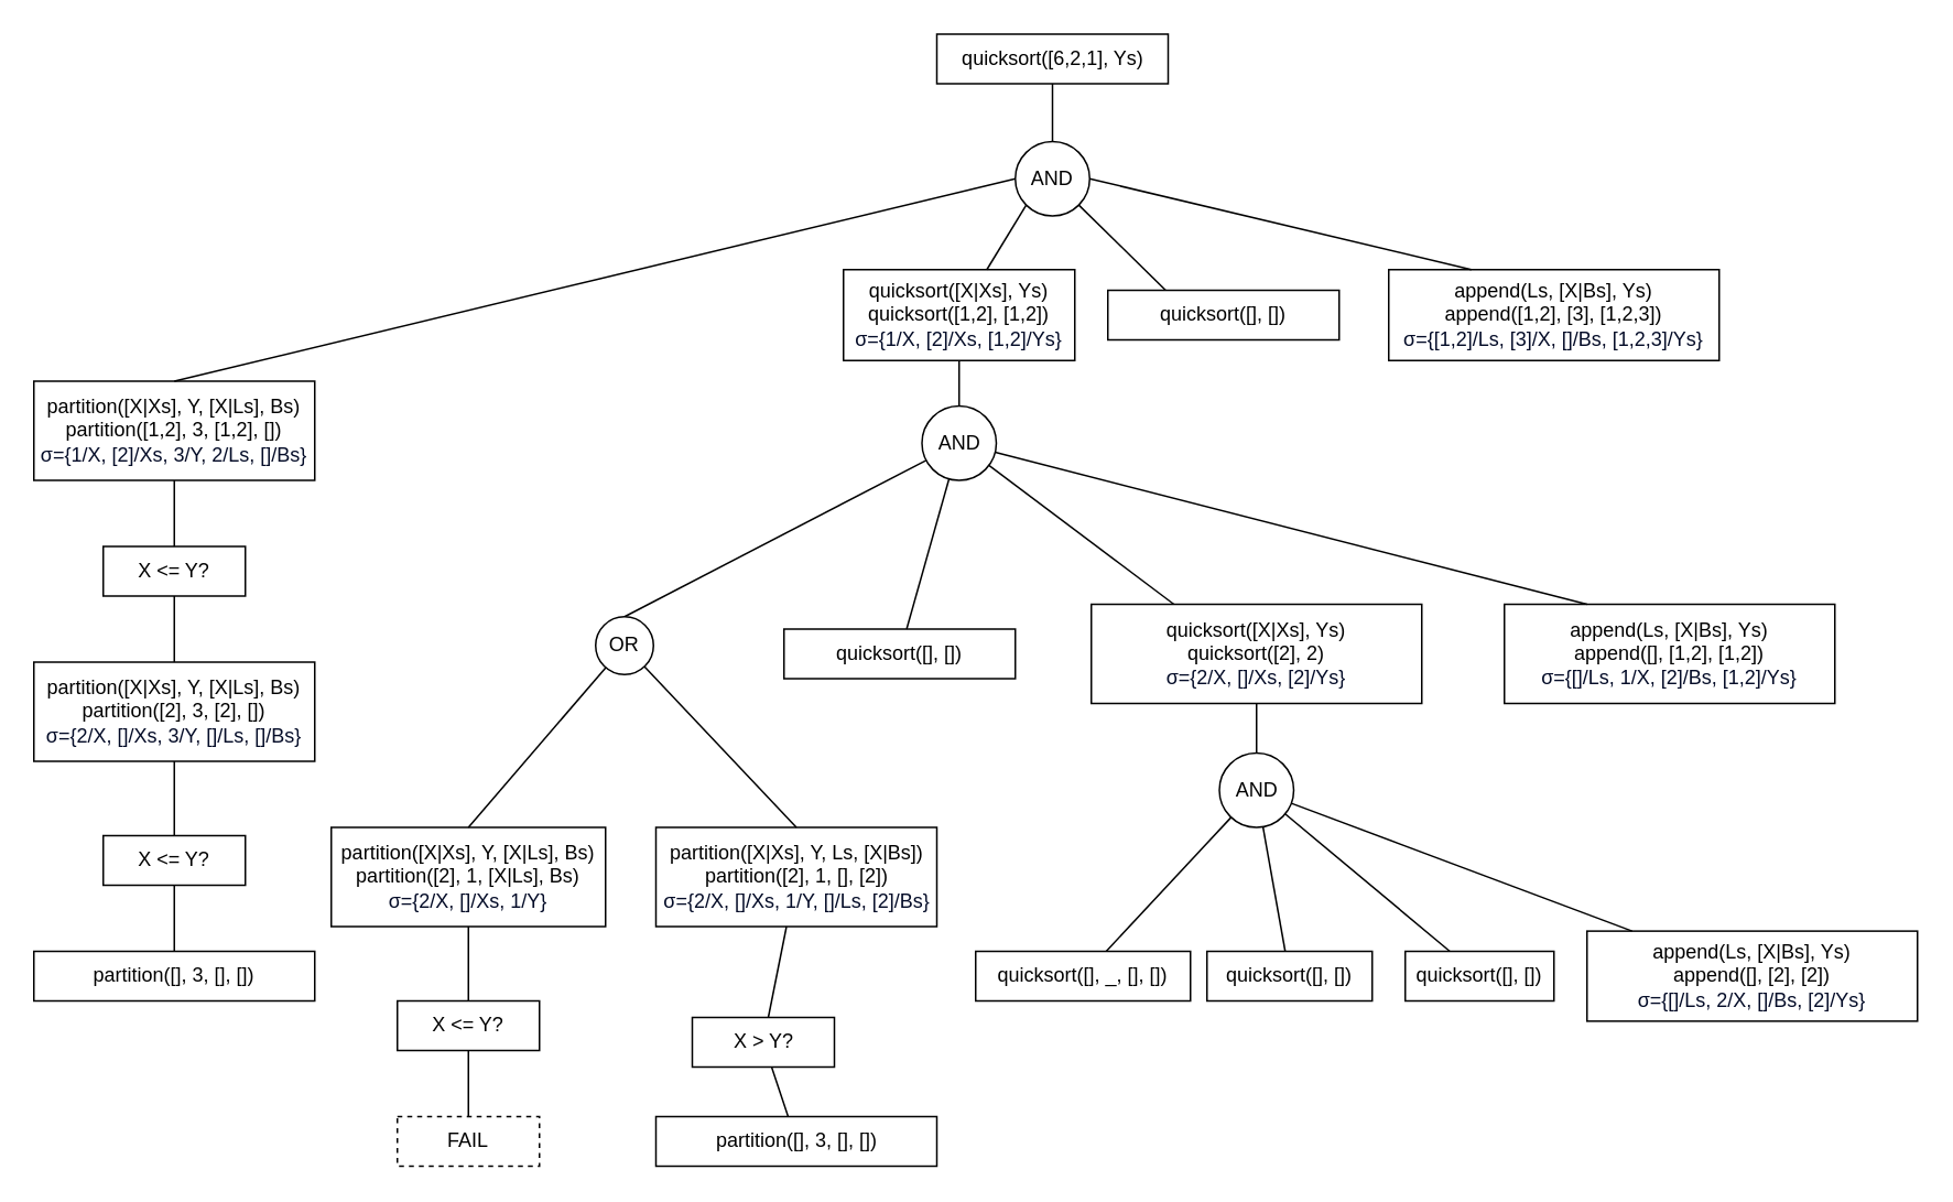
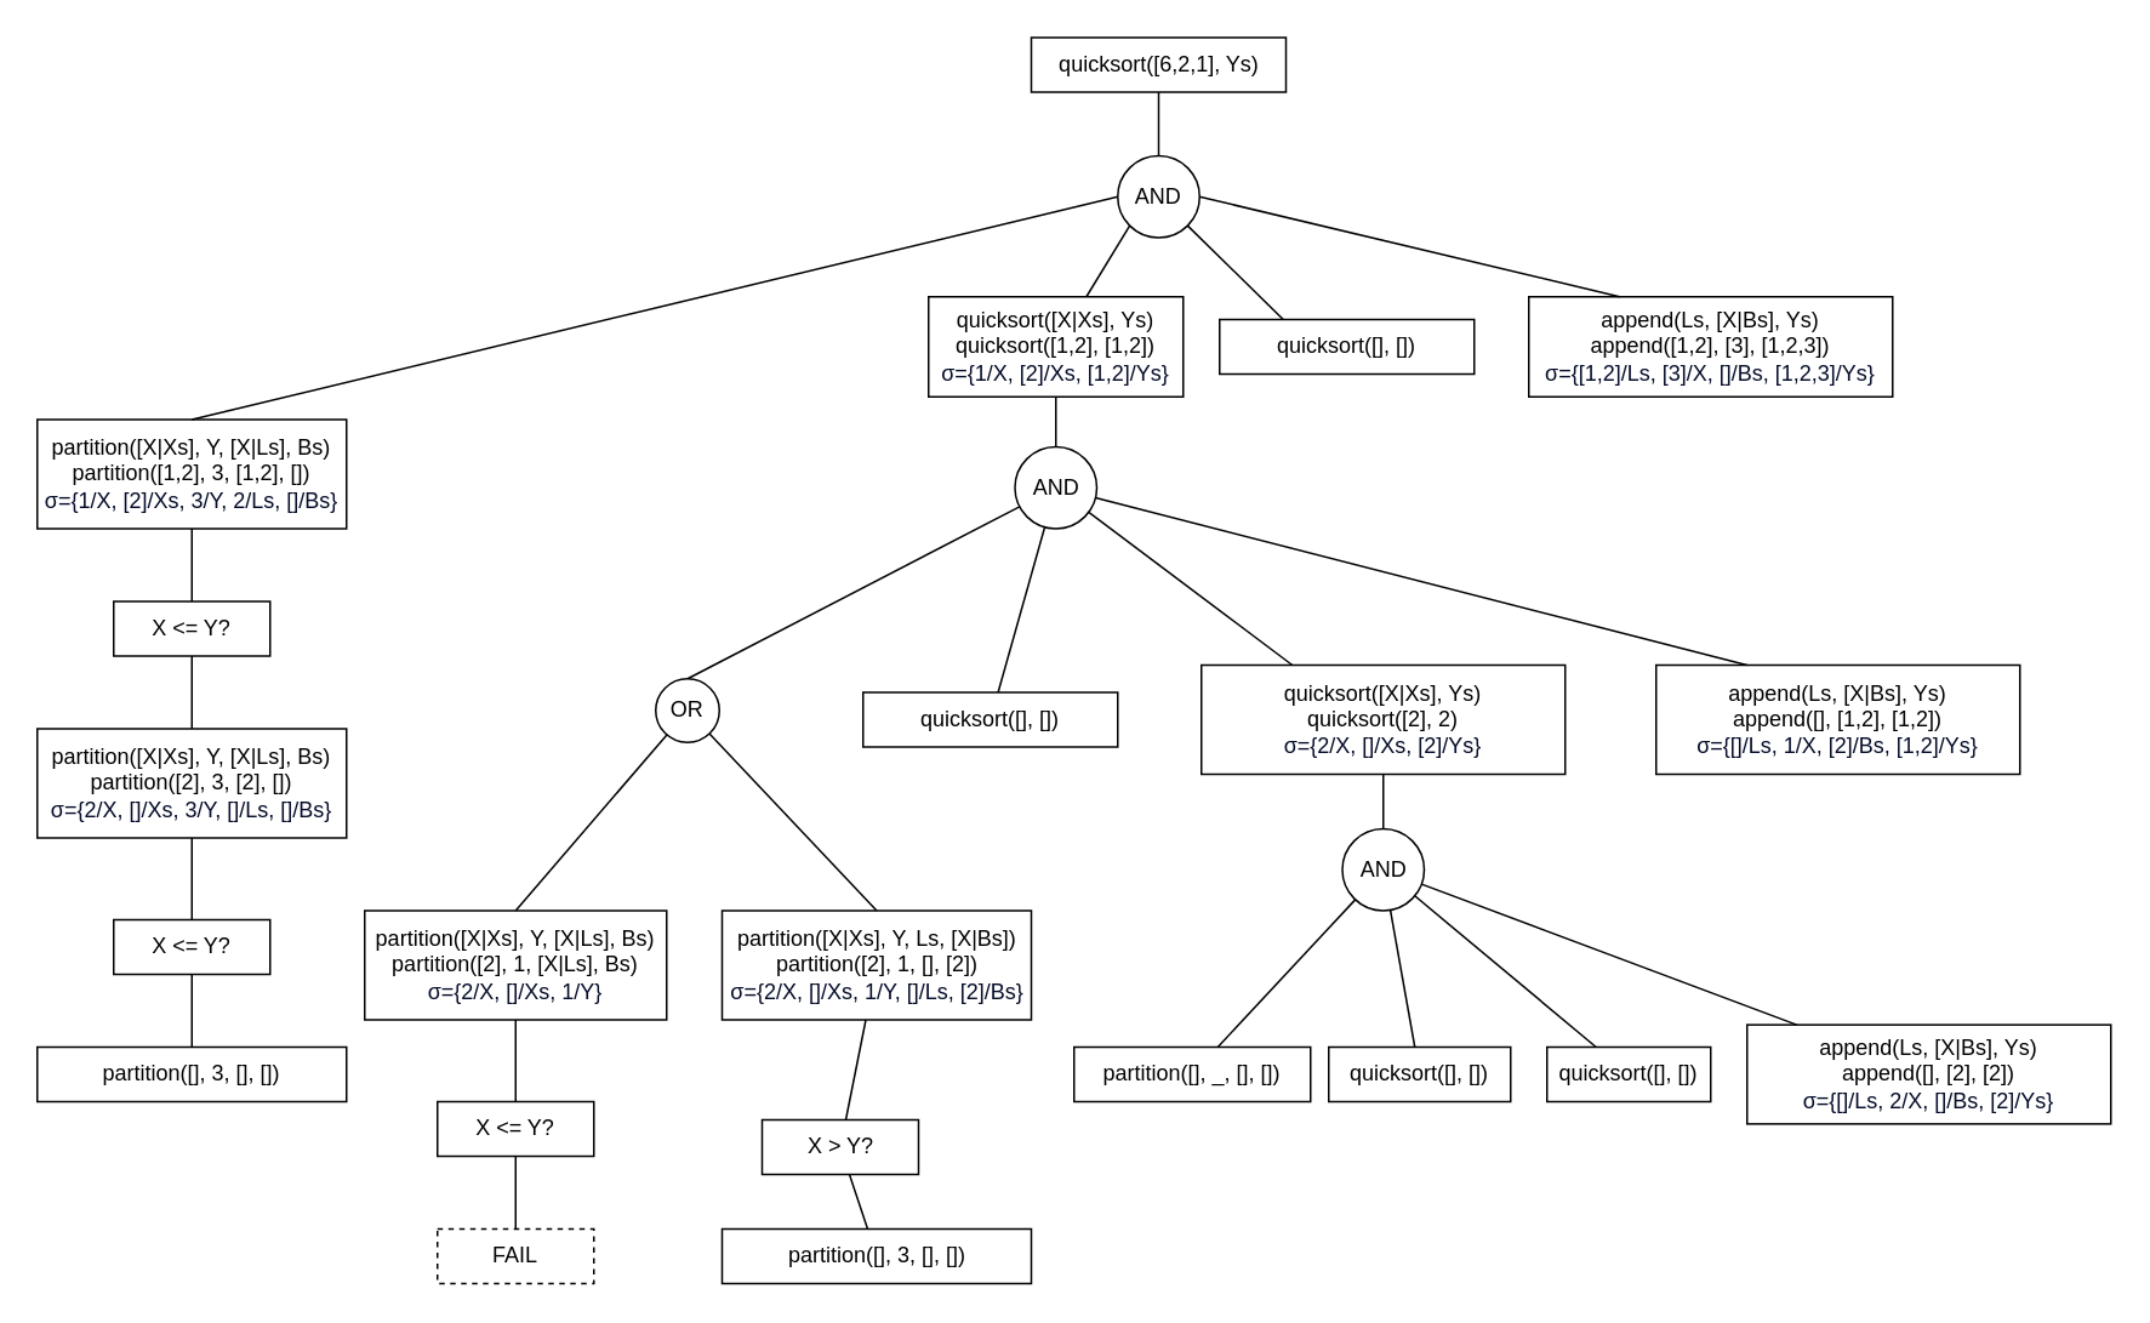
- <mxCell id="43" value="quicksort([], _, [], [])" style="rounded=0;whiteSpace=wrap;html=1;fillColor=none;" parent="1" vertex="1"><mxGeometry x="590" y="575" width="130" height="30" as="geometry" /></mxCell>
+ <mxCell id="43" value="partition([], _, [], [])" style="rounded=0;whiteSpace=wrap;html=1;fillColor=none;" parent="1" vertex="1"><mxGeometry x="590" y="575" width="130" height="30" as="geometry" /></mxCell>
